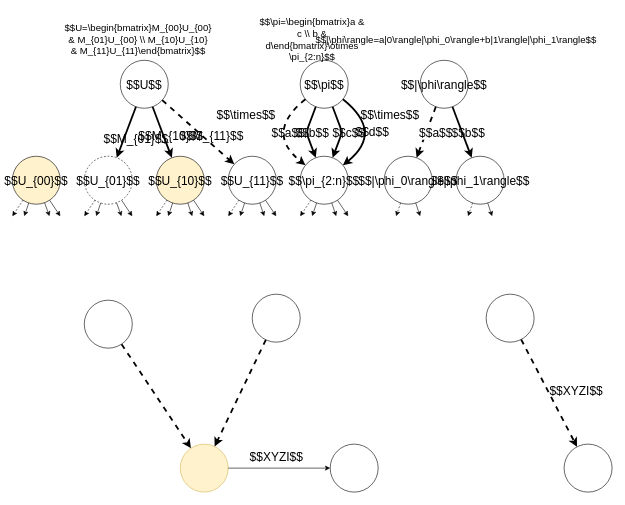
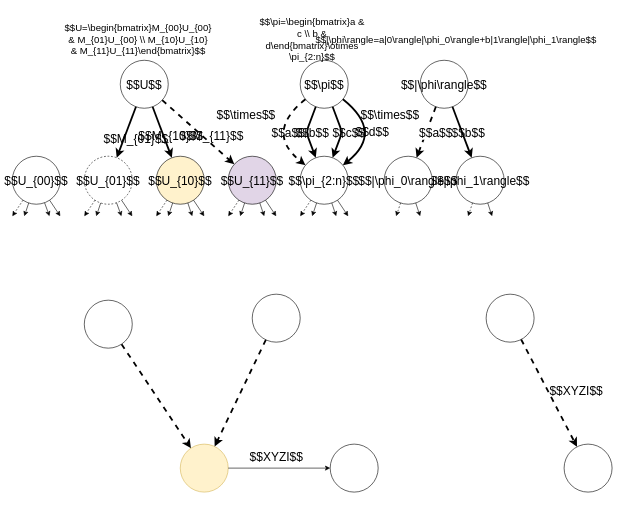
- <mxCell id="9" value="$$U_{00}$$" style="ellipse;whiteSpace=wrap;html=1;aspect=fixed;fontSize=20;fillColor=#fff2cc;" vertex="1" parent="1"><mxGeometry y="260" width="80" height="80" as="geometry" x="20" /></mxCell>
+ <mxCell id="9" value="$$U_{00}$$" style="ellipse;whiteSpace=wrap;html=1;aspect=fixed;fontSize=20;" vertex="1" parent="1"><mxGeometry y="260" width="80" height="80" as="geometry" x="20" /></mxCell>
- <mxCell id="12" value="$$U_{11}$$" style="ellipse;whiteSpace=wrap;html=1;aspect=fixed;fontSize=20;" vertex="1" parent="1"><mxGeometry x="380" y="260" width="80" height="80" as="geometry" /></mxCell>
+ <mxCell id="12" value="$$U_{11}$$" style="ellipse;whiteSpace=wrap;html=1;aspect=fixed;fontSize=20;fillColor=#e1d5e7;" vertex="1" parent="1"><mxGeometry x="380" y="260" width="80" height="80" as="geometry" /></mxCell>
